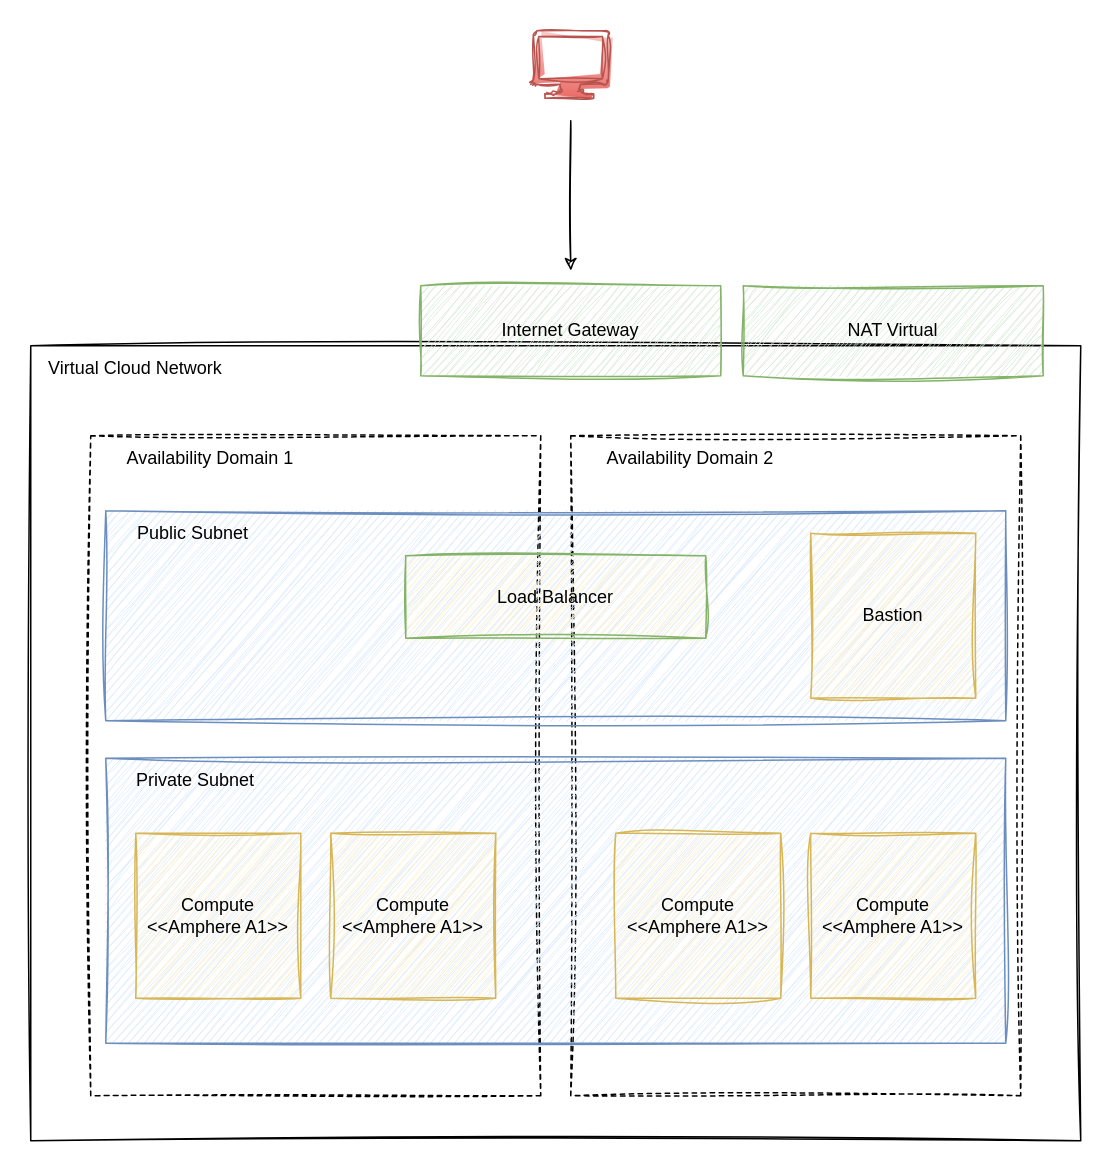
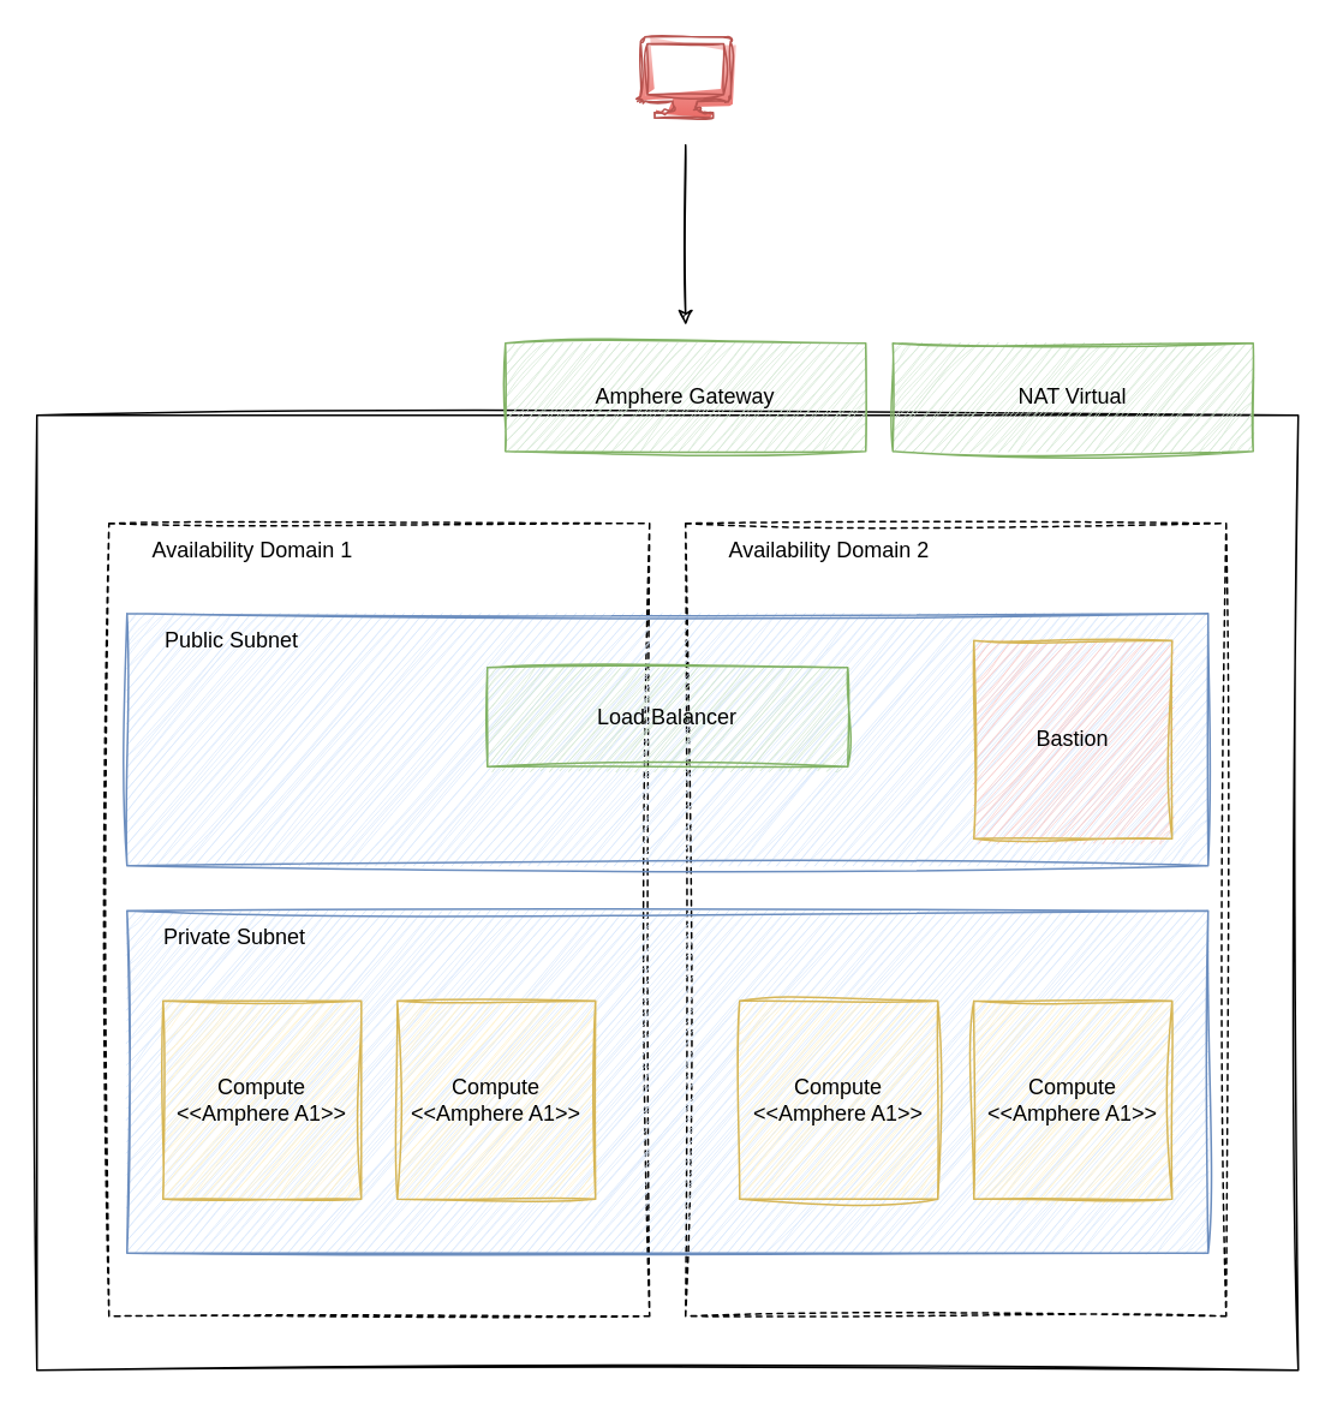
- <mxCell id="20" value="Internet Gateway" style="rounded=0;whiteSpace=wrap;html=1;fillColor=#d5e8d4;strokeColor=#82b366;sketch=1;curveFitting=1;jiggle=2;" vertex="1" parent="1"><mxGeometry x="280" y="190" width="200" height="60" as="geometry" /></mxCell>
+ <mxCell id="20" value="Amphere Gateway" style="rounded=0;whiteSpace=wrap;html=1;fillColor=#d5e8d4;strokeColor=#82b366;sketch=1;curveFitting=1;jiggle=2;" vertex="1" parent="1"><mxGeometry x="280" y="190" width="200" height="60" as="geometry" /></mxCell>
- <mxCell id="4" value="Virtual Cloud Network" style="text;html=1;align=center;verticalAlign=middle;whiteSpace=wrap;rounded=0;labelPosition=center;verticalLabelPosition=middle;" vertex="1" parent="1"><mxGeometry x="30" y="230" width="120" height="30" as="geometry" /></mxCell>
- <mxCell id="14" value="Load Balancer" style="rounded=0;whiteSpace=wrap;html=1;fillColor=#fff2cc;strokeColor=#82b366;sketch=1;curveFitting=1;jiggle=2;" vertex="1" parent="1"><mxGeometry x="270" y="370" width="200" height="55" as="geometry" /></mxCell>
+ <mxCell id="14" value="Load Balancer" style="rounded=0;whiteSpace=wrap;html=1;fillColor=#d5e8d4;strokeColor=#82b366;sketch=1;curveFitting=1;jiggle=2;" vertex="1" parent="1"><mxGeometry x="270" y="370" width="200" height="55" as="geometry" /></mxCell>
- <mxCell id="19" value="Bastion" style="whiteSpace=wrap;html=1;aspect=fixed;fillColor=#fff2cc;strokeColor=#d6b656;sketch=1;curveFitting=1;jiggle=2;" vertex="1" parent="1"><mxGeometry x="540" y="355" width="110" height="110" as="geometry" /></mxCell>
+ <mxCell id="19" value="Bastion" style="whiteSpace=wrap;html=1;aspect=fixed;fillColor=#f8cecc;strokeColor=#d6b656;sketch=1;curveFitting=1;jiggle=2;" vertex="1" parent="1"><mxGeometry x="540" y="355" width="110" height="110" as="geometry" /></mxCell>
